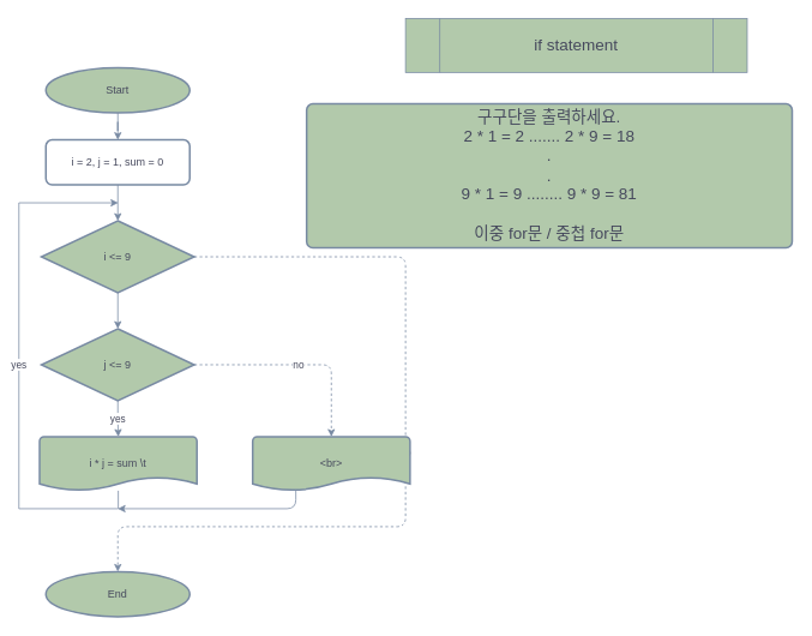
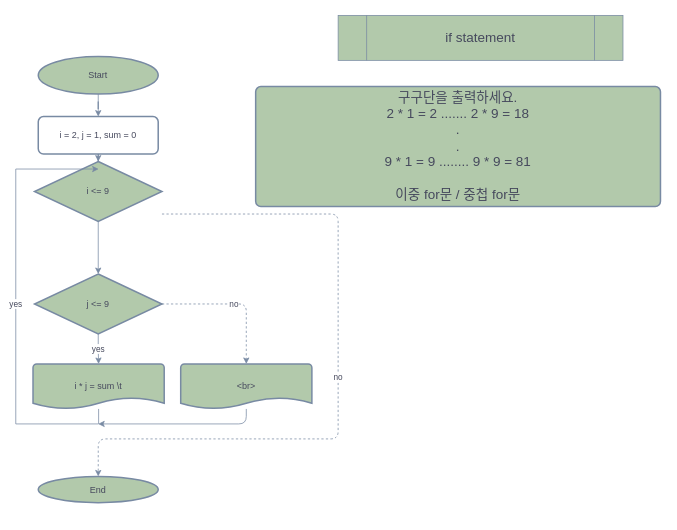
- <mxCell id="11" value="i &amp;lt;= 9" style="strokeWidth=2;html=1;shape=mxgraph.flowchart.decision;whiteSpace=wrap;fillColor=#B2C9AB;strokeColor=#788AA3;fontColor=#46495D;" vertex="1" parent="1"><mxGeometry x="45" y="245" width="170" height="80" as="geometry" /></mxCell>
+ <mxCell id="11" value="i &amp;lt;= 9" style="strokeWidth=2;html=1;shape=mxgraph.flowchart.decision;whiteSpace=wrap;fillColor=#B2C9AB;strokeColor=#788AA3;fontColor=#46495D;" vertex="1" parent="1"><mxGeometry x="45" y="215" width="170" height="80" as="geometry" /></mxCell>
- <mxCell id="18" value="&amp;lt;br&amp;gt;" style="strokeWidth=2;html=1;shape=mxgraph.flowchart.document2;whiteSpace=wrap;size=0.25;fillColor=#B2C9AB;strokeColor=#788AA3;fontColor=#46495D;" vertex="1" parent="1"><mxGeometry x="280" y="485" width="175" height="60" as="geometry" /></mxCell>
+ <mxCell id="18" value="&amp;lt;br&amp;gt;" style="strokeWidth=2;html=1;shape=mxgraph.flowchart.document2;whiteSpace=wrap;size=0.25;fillColor=#B2C9AB;strokeColor=#788AA3;fontColor=#46495D;" vertex="1" parent="1"><mxGeometry x="240" y="485" width="175" height="60" as="geometry" /></mxCell>
- <mxCell id="6" value="End" style="strokeWidth=2;html=1;shape=mxgraph.flowchart.start_1;whiteSpace=wrap;fillColor=#B2C9AB;strokeColor=#788AA3;fontColor=#46495D;" vertex="1" parent="1"><mxGeometry x="50" y="635" width="160" height="50" as="geometry" /></mxCell>
+ <mxCell id="6" value="End" style="strokeWidth=2;html=1;shape=mxgraph.flowchart.start_1;whiteSpace=wrap;fillColor=#B2C9AB;strokeColor=#788AA3;fontColor=#46495D;" vertex="1" parent="1"><mxGeometry x="50" y="635" width="160" height="35" as="geometry" /></mxCell>
